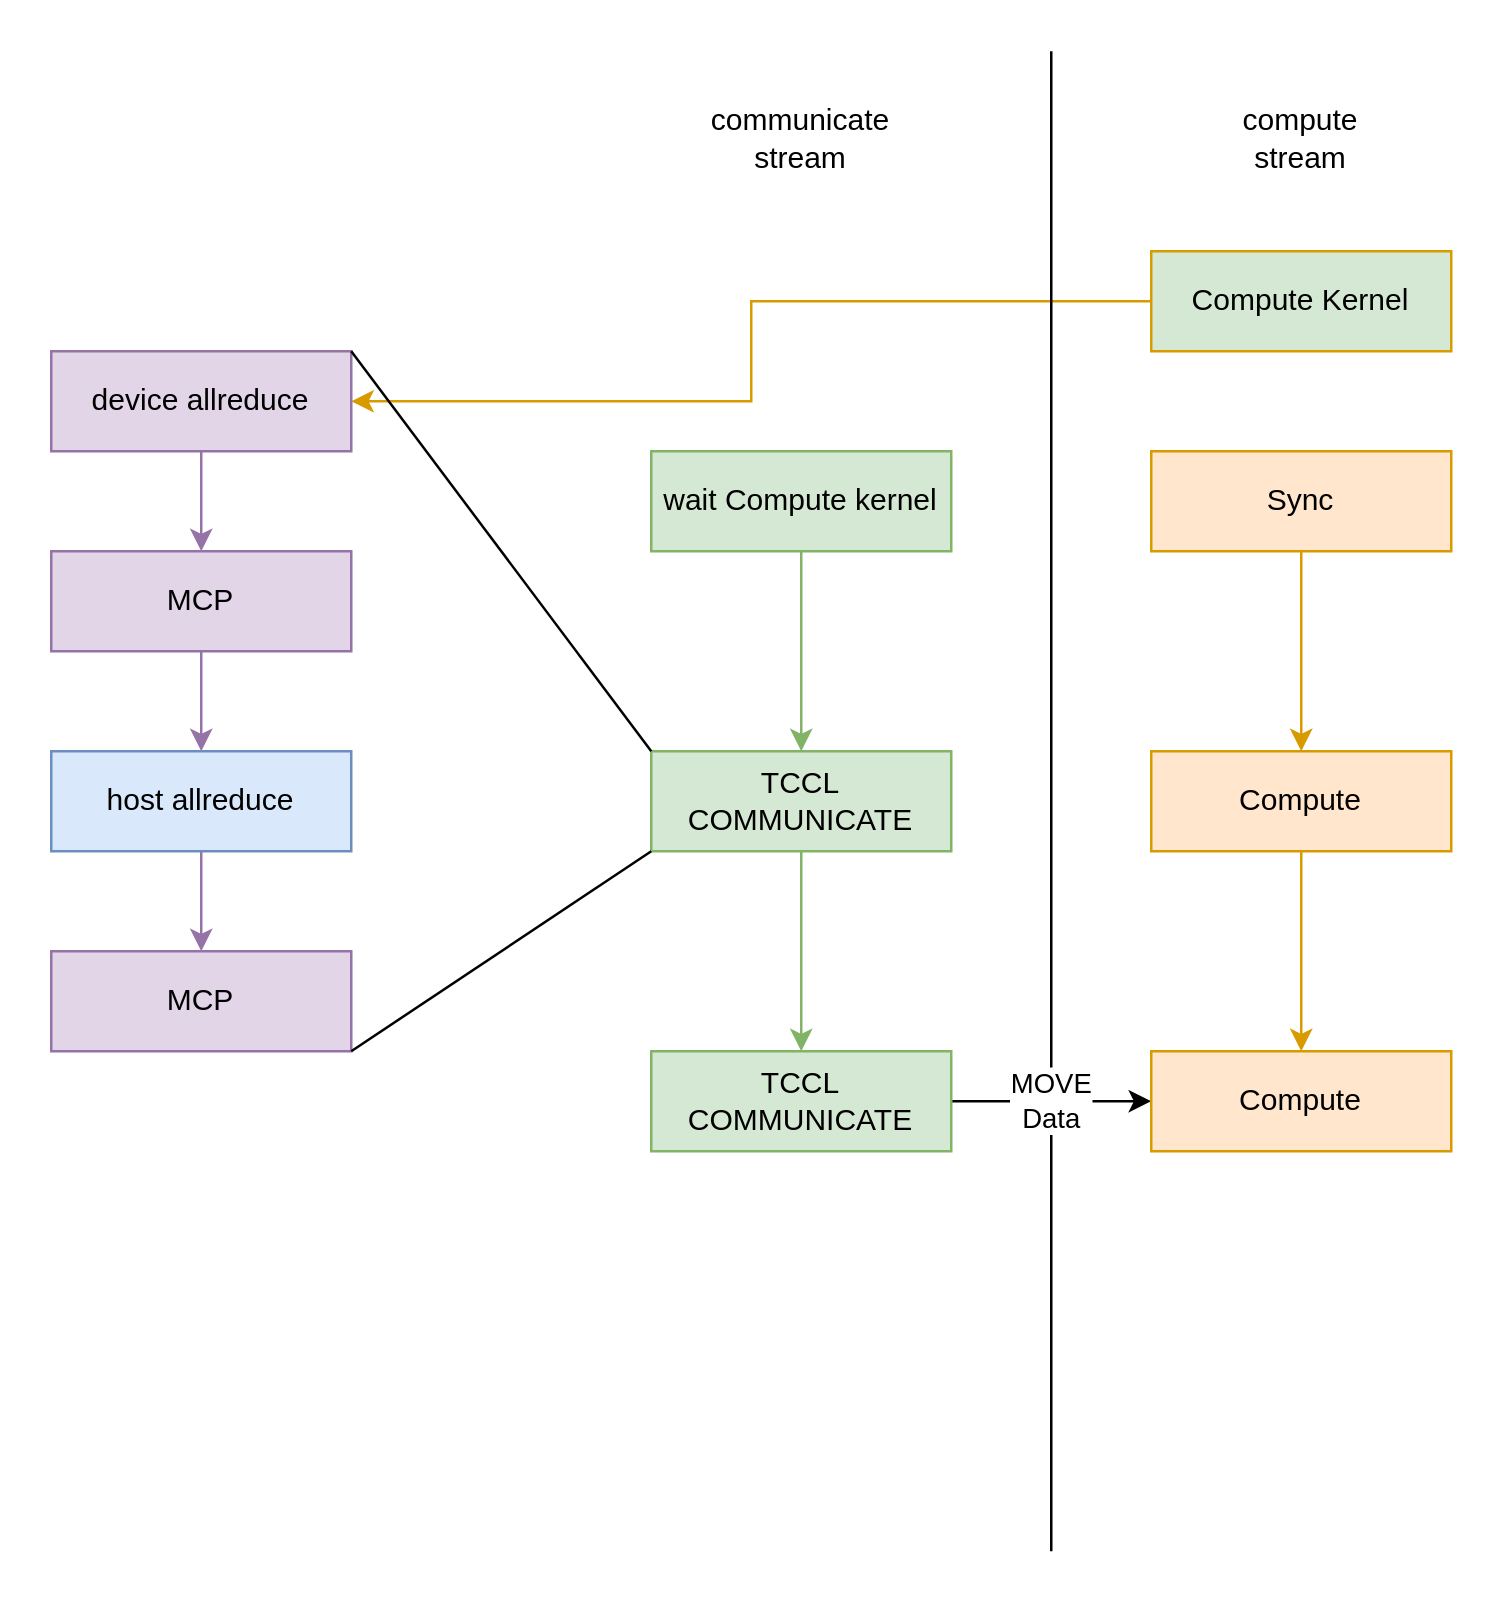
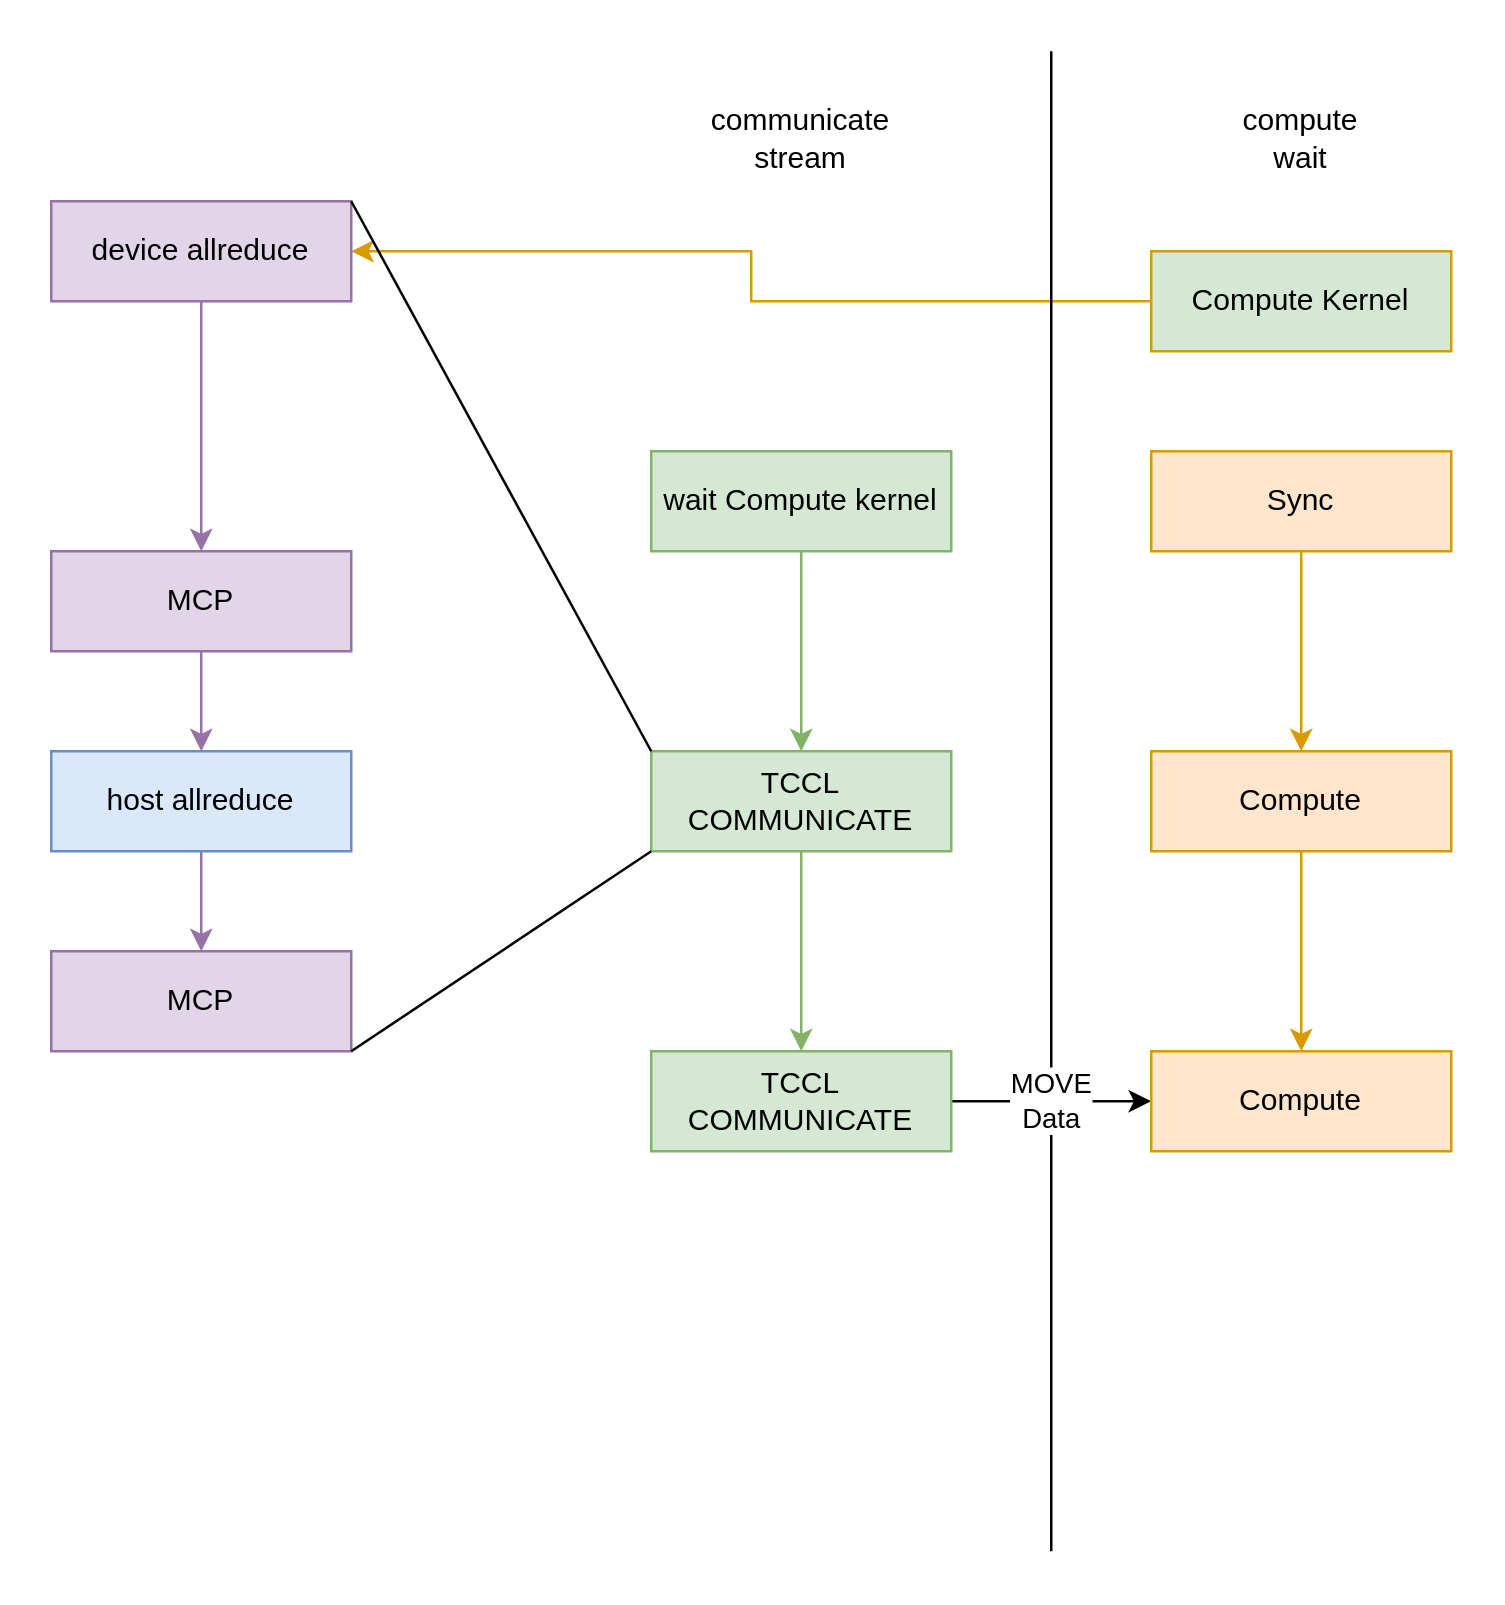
- <mxCell id="17" value="compute&lt;br&gt;stream" style="text;html=1;strokeColor=none;fillColor=none;align=center;verticalAlign=middle;whiteSpace=wrap;rounded=0;" vertex="1" parent="1"><mxGeometry x="490" y="40" width="60" height="30" as="geometry" /></mxCell>
+ <mxCell id="17" value="compute&lt;br&gt;wait" style="text;html=1;strokeColor=none;fillColor=none;align=center;verticalAlign=middle;whiteSpace=wrap;rounded=0;" vertex="1" parent="1"><mxGeometry x="490" y="40" width="60" height="30" as="geometry" /></mxCell>
- <mxCell id="19" value="device allreduce" style="rounded=0;whiteSpace=wrap;html=1;fillColor=#e1d5e7;strokeColor=#9673a6;" vertex="1" parent="1"><mxGeometry x="20" y="140" width="120" height="40" as="geometry" /></mxCell>
+ <mxCell id="19" value="device allreduce" style="rounded=0;whiteSpace=wrap;html=1;fillColor=#e1d5e7;strokeColor=#9673a6;" vertex="1" parent="1"><mxGeometry x="20" y="80" width="120" height="40" as="geometry" /></mxCell>
